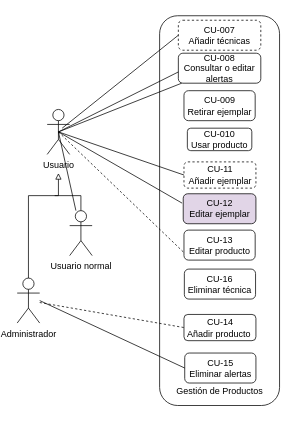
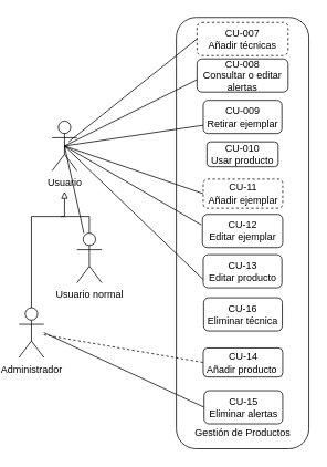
- <mxCell id="13" value="" style="endArrow=none;html=1;exitX=0.5;exitY=0.5;exitDx=0;exitDy=0;exitPerimeter=0;" edge="1" parent="1" source="3" target="8"><mxGeometry width="50" height="50" relative="1" as="geometry"><mxPoint x="430" y="350.5" as="sourcePoint" /><mxPoint x="490" y="330.5" as="targetPoint" /></mxGeometry></mxCell>
+ <mxCell id="13" value="" style="endArrow=none;html=1;entryX=0;entryY=0.75;entryDx=0;entryDy=0;exitX=0.5;exitY=0.5;exitDx=0;exitDy=0;exitPerimeter=0;" edge="1" parent="1" source="3" target="4"><mxGeometry width="50" height="50" relative="1" as="geometry"><mxPoint x="430" y="350.5" as="sourcePoint" /><mxPoint x="490" y="330.5" as="targetPoint" /></mxGeometry></mxCell>
- <mxCell id="19" value="" style="endArrow=none;html=1;exitX=0.5;exitY=0.5;exitDx=0;exitDy=0;exitPerimeter=0;entryX=0;entryY=0.75;entryDx=0;entryDy=0;dashed=1;" edge="1" parent="1" source="3" target="7"><mxGeometry width="50" height="50" relative="1" as="geometry"><mxPoint x="85" y="185.5" as="sourcePoint" /><mxPoint x="250" y="280.5" as="targetPoint" /></mxGeometry></mxCell>
+ <mxCell id="19" value="" style="endArrow=none;html=1;exitX=0.5;exitY=0.5;exitDx=0;exitDy=0;exitPerimeter=0;entryX=0;entryY=0.75;entryDx=0;entryDy=0;" edge="1" parent="1" source="3" target="7"><mxGeometry width="50" height="50" relative="1" as="geometry"><mxPoint x="85" y="185.5" as="sourcePoint" /><mxPoint x="250" y="280.5" as="targetPoint" /></mxGeometry></mxCell>
- <mxCell id="17" value="CU-12&lt;br&gt;Editar ejemplar" style="rounded=1;whiteSpace=wrap;html=1;fillColor=#e1d5e7;" vertex="1" parent="1"><mxGeometry x="241.5" y="258" width="97" height="40" as="geometry" /></mxCell>
+ <mxCell id="17" value="CU-12&lt;br&gt;Editar ejemplar" style="rounded=1;whiteSpace=wrap;html=1;" vertex="1" parent="1"><mxGeometry x="241.5" y="258" width="97" height="40" as="geometry" /></mxCell>
